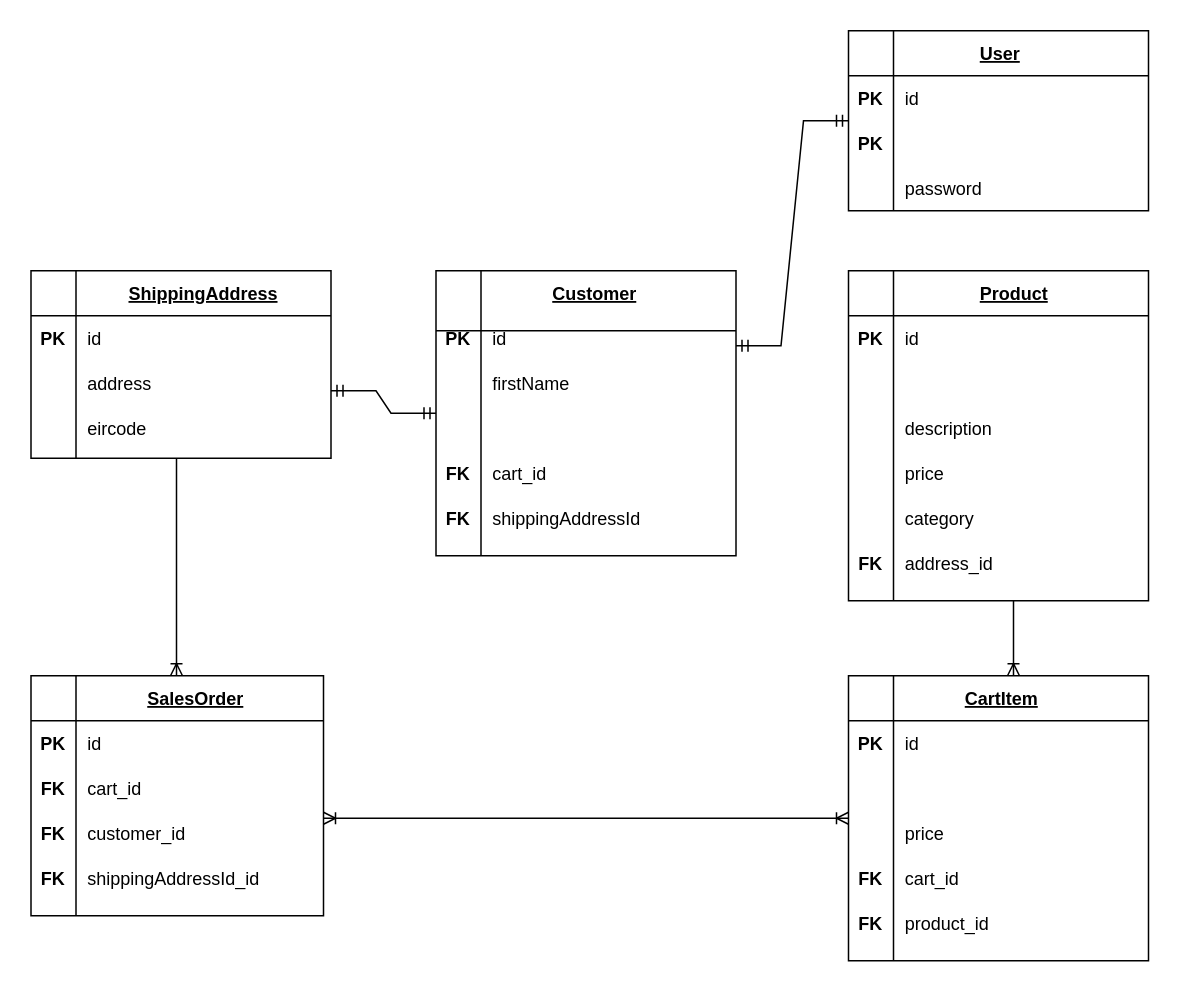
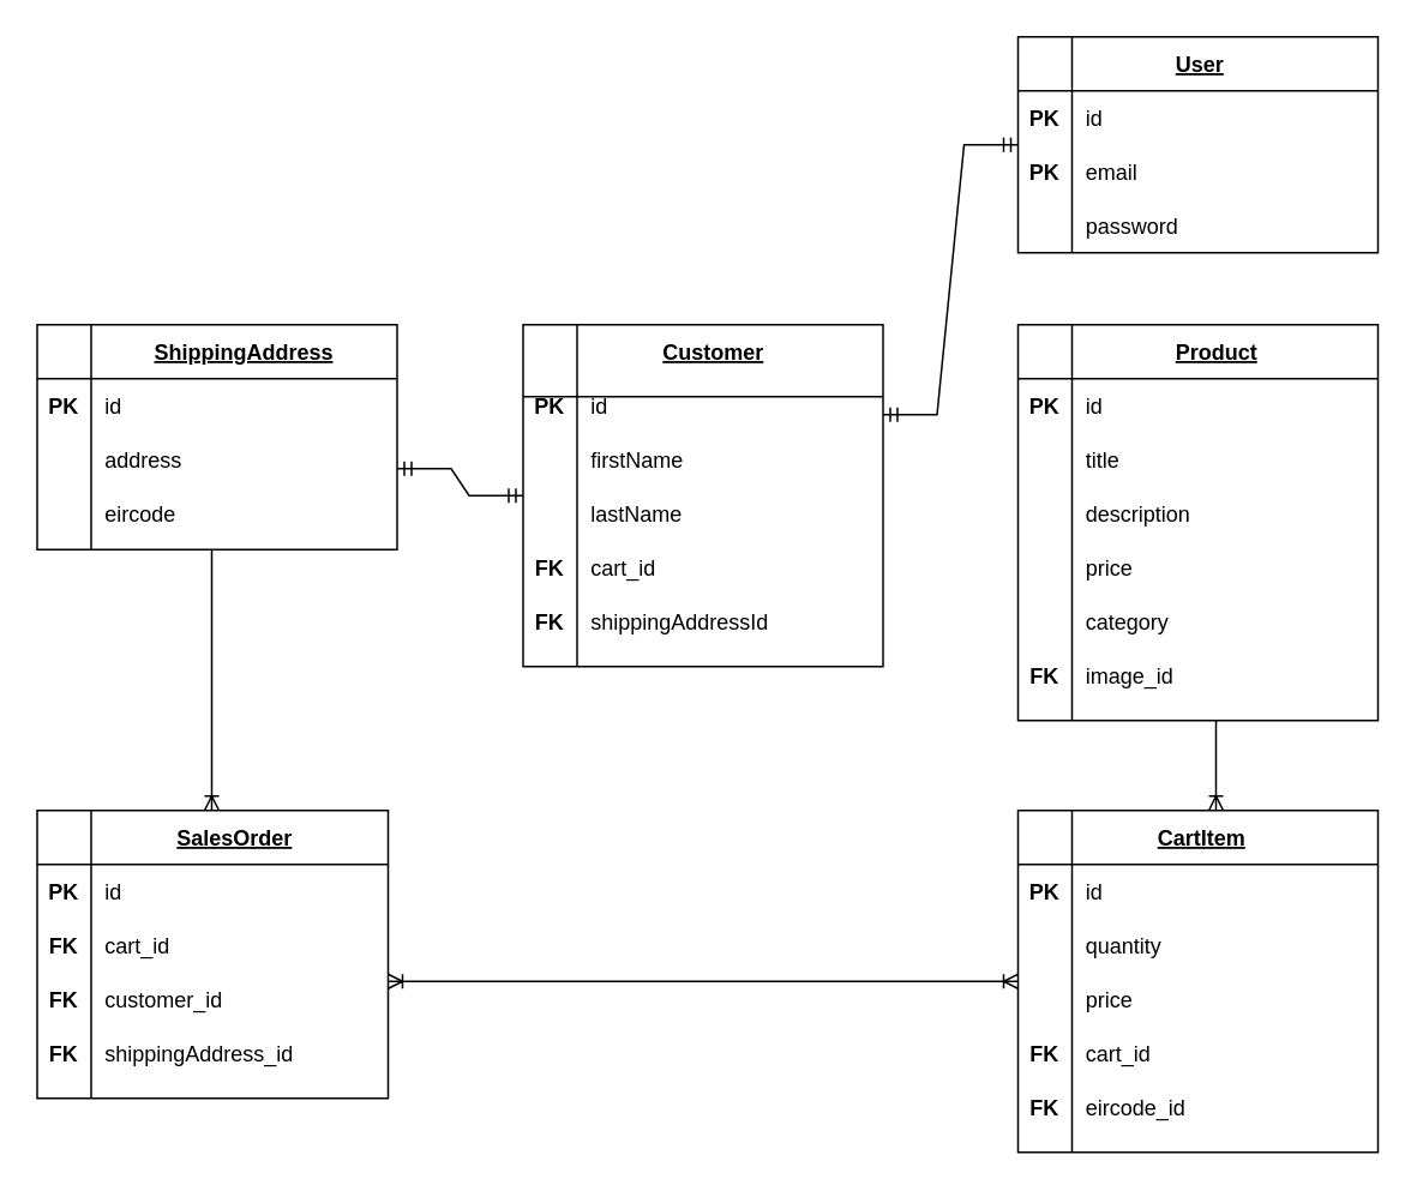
+ <mxCell id="24" value="email" style="shape=partialRectangle;overflow=hidden;connectable=0;fillColor=none;top=0;left=0;bottom=0;right=0;align=left;spacingLeft=6;" vertex="1" parent="1"><mxGeometry x="595" y="80" width="170" height="30" as="geometry" /></mxCell>
+ <mxCell id="16" value="title" style="shape=partialRectangle;overflow=hidden;connectable=0;fillColor=none;top=0;left=0;bottom=0;right=0;align=left;spacingLeft=6;" vertex="1" parent="1"><mxGeometry x="595" y="240" width="170" height="30" as="geometry" /></mxCell>
+ <mxCell id="7" value="lastName" style="shape=partialRectangle;overflow=hidden;connectable=0;fillColor=none;top=0;left=0;bottom=0;right=0;align=left;spacingLeft=6;" vertex="1" parent="1"><mxGeometry x="320" y="270" width="170" height="30" as="geometry" /></mxCell>
- <mxCell id="20" value="address_id" style="shape=partialRectangle;overflow=hidden;connectable=0;fillColor=none;top=0;left=0;bottom=0;right=0;align=left;spacingLeft=6;" vertex="1" parent="1"><mxGeometry x="595" y="360" width="170" height="30" as="geometry" /></mxCell>
+ <mxCell id="20" value="image_id" style="shape=partialRectangle;overflow=hidden;connectable=0;fillColor=none;top=0;left=0;bottom=0;right=0;align=left;spacingLeft=6;" vertex="1" parent="1"><mxGeometry x="595" y="360" width="170" height="30" as="geometry" /></mxCell>
+ <mxCell id="31" value="quantity" style="shape=partialRectangle;overflow=hidden;connectable=0;fillColor=none;top=0;left=0;bottom=0;right=0;align=left;spacingLeft=6;" vertex="1" parent="1"><mxGeometry x="595" y="510" width="170" height="30" as="geometry" /></mxCell>
- <mxCell id="44" value="shippingAddressId_id" style="shape=partialRectangle;overflow=hidden;connectable=0;fillColor=none;top=0;left=0;bottom=0;right=0;align=left;spacingLeft=6;" vertex="1" parent="1"><mxGeometry x="50" y="570" width="170" height="30" as="geometry" /></mxCell>
+ <mxCell id="44" value="shippingAddress_id" style="shape=partialRectangle;overflow=hidden;connectable=0;fillColor=none;top=0;left=0;bottom=0;right=0;align=left;spacingLeft=6;" vertex="1" parent="1"><mxGeometry x="50" y="570" width="170" height="30" as="geometry" /></mxCell>
- <mxCell id="35" value="product_id" style="shape=partialRectangle;overflow=hidden;connectable=0;fillColor=none;top=0;left=0;bottom=0;right=0;align=left;spacingLeft=6;" vertex="1" parent="1"><mxGeometry x="595" y="600" width="170" height="30" as="geometry" /></mxCell>
+ <mxCell id="35" value="eircode_id" style="shape=partialRectangle;overflow=hidden;connectable=0;fillColor=none;top=0;left=0;bottom=0;right=0;align=left;spacingLeft=6;" vertex="1" parent="1"><mxGeometry x="595" y="600" width="170" height="30" as="geometry" /></mxCell>
